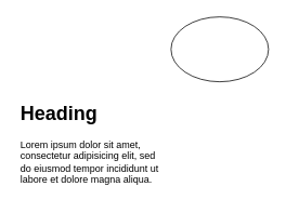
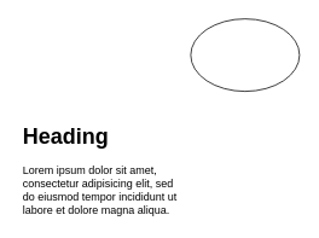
- <mxCell id="2" value="&lt;h1&gt;Heading&lt;/h1&gt;&lt;p&gt;Lorem ipsum dolor sit amet, consectetur adipisicing elit, sed do eiusmod tempor incididunt ut labore et dolore magna aliqua.&lt;/p&gt;" style="text;html=1;strokeColor=none;fillColor=none;spacing=5;spacingTop=-20;whiteSpace=wrap;overflow=hidden;rounded=0;" vertex="1" parent="1"><mxGeometry x="20" y="120" width="190" height="120" as="geometry" /></mxCell>
+ <mxCell id="2" value="&lt;h1&gt;Heading&lt;/h1&gt;&lt;p&gt;Lorem ipsum dolor sit amet, consectetur adipisicing elit, sed do eiusmod tempor incididunt ut labore et dolore magna aliqua.&lt;/p&gt;" style="text;html=1;strokeColor=none;fillColor=none;spacing=5;spacingTop=-20;whiteSpace=wrap;overflow=hidden;rounded=0;" vertex="1" parent="1"><mxGeometry x="20" y="130" width="190" height="120" as="geometry" /></mxCell>
